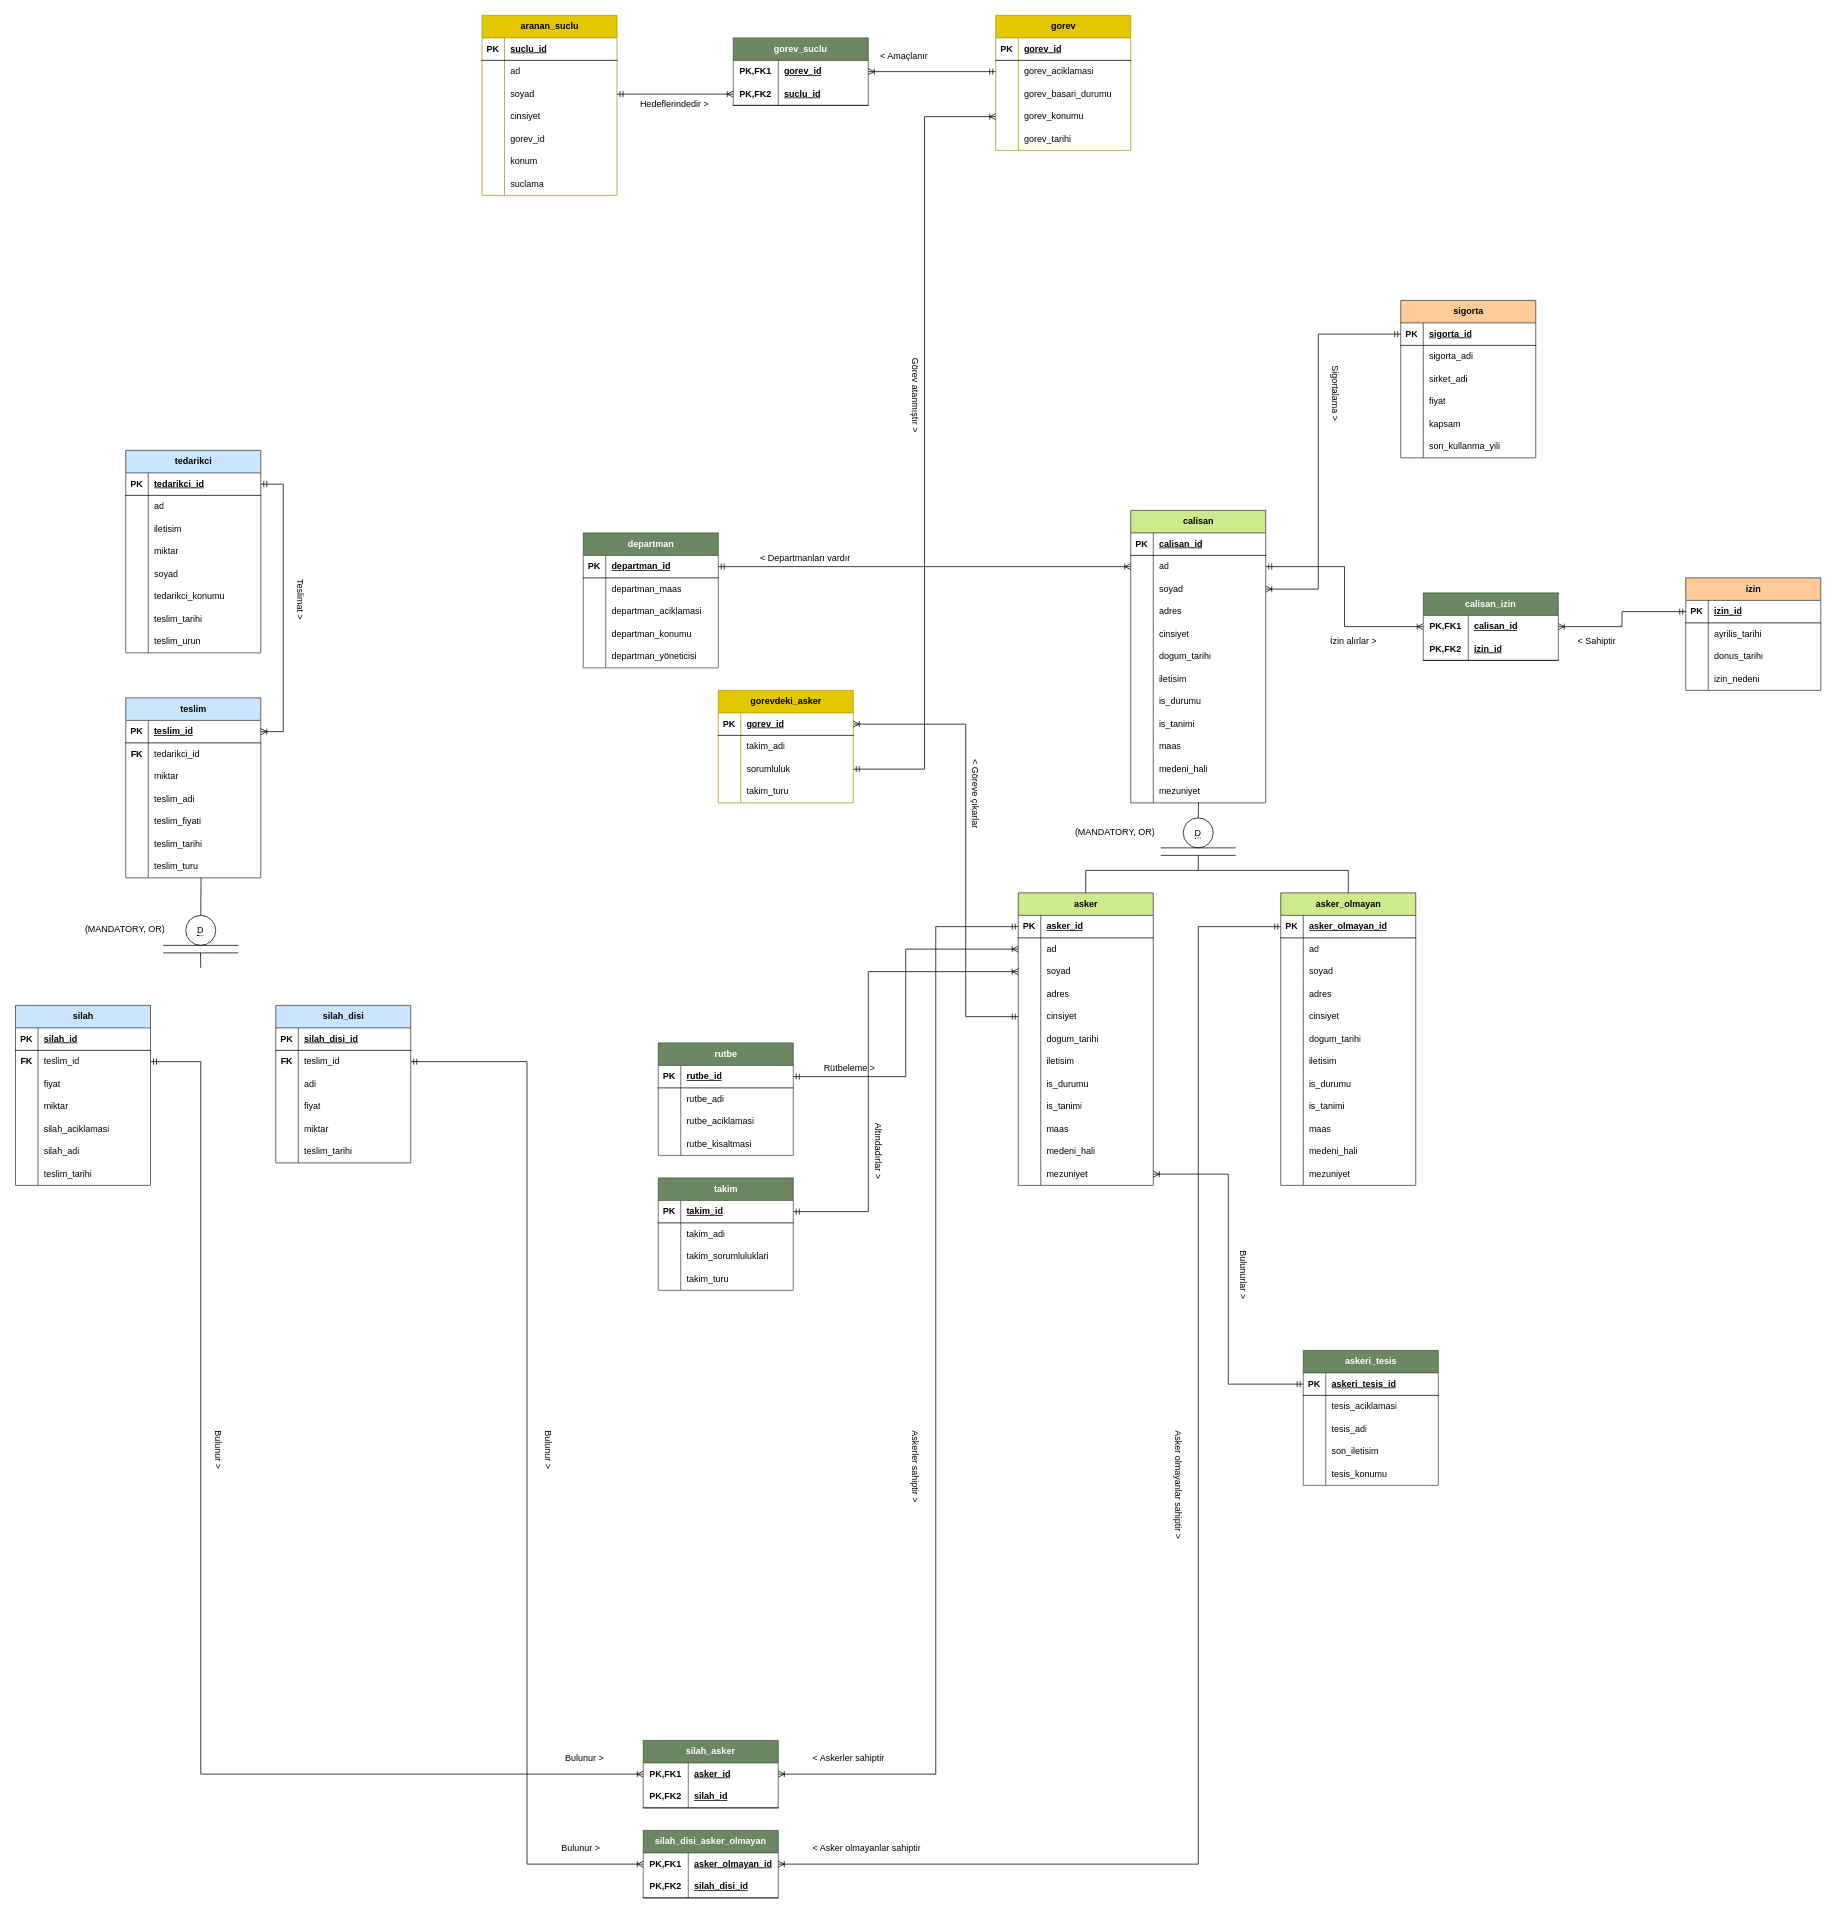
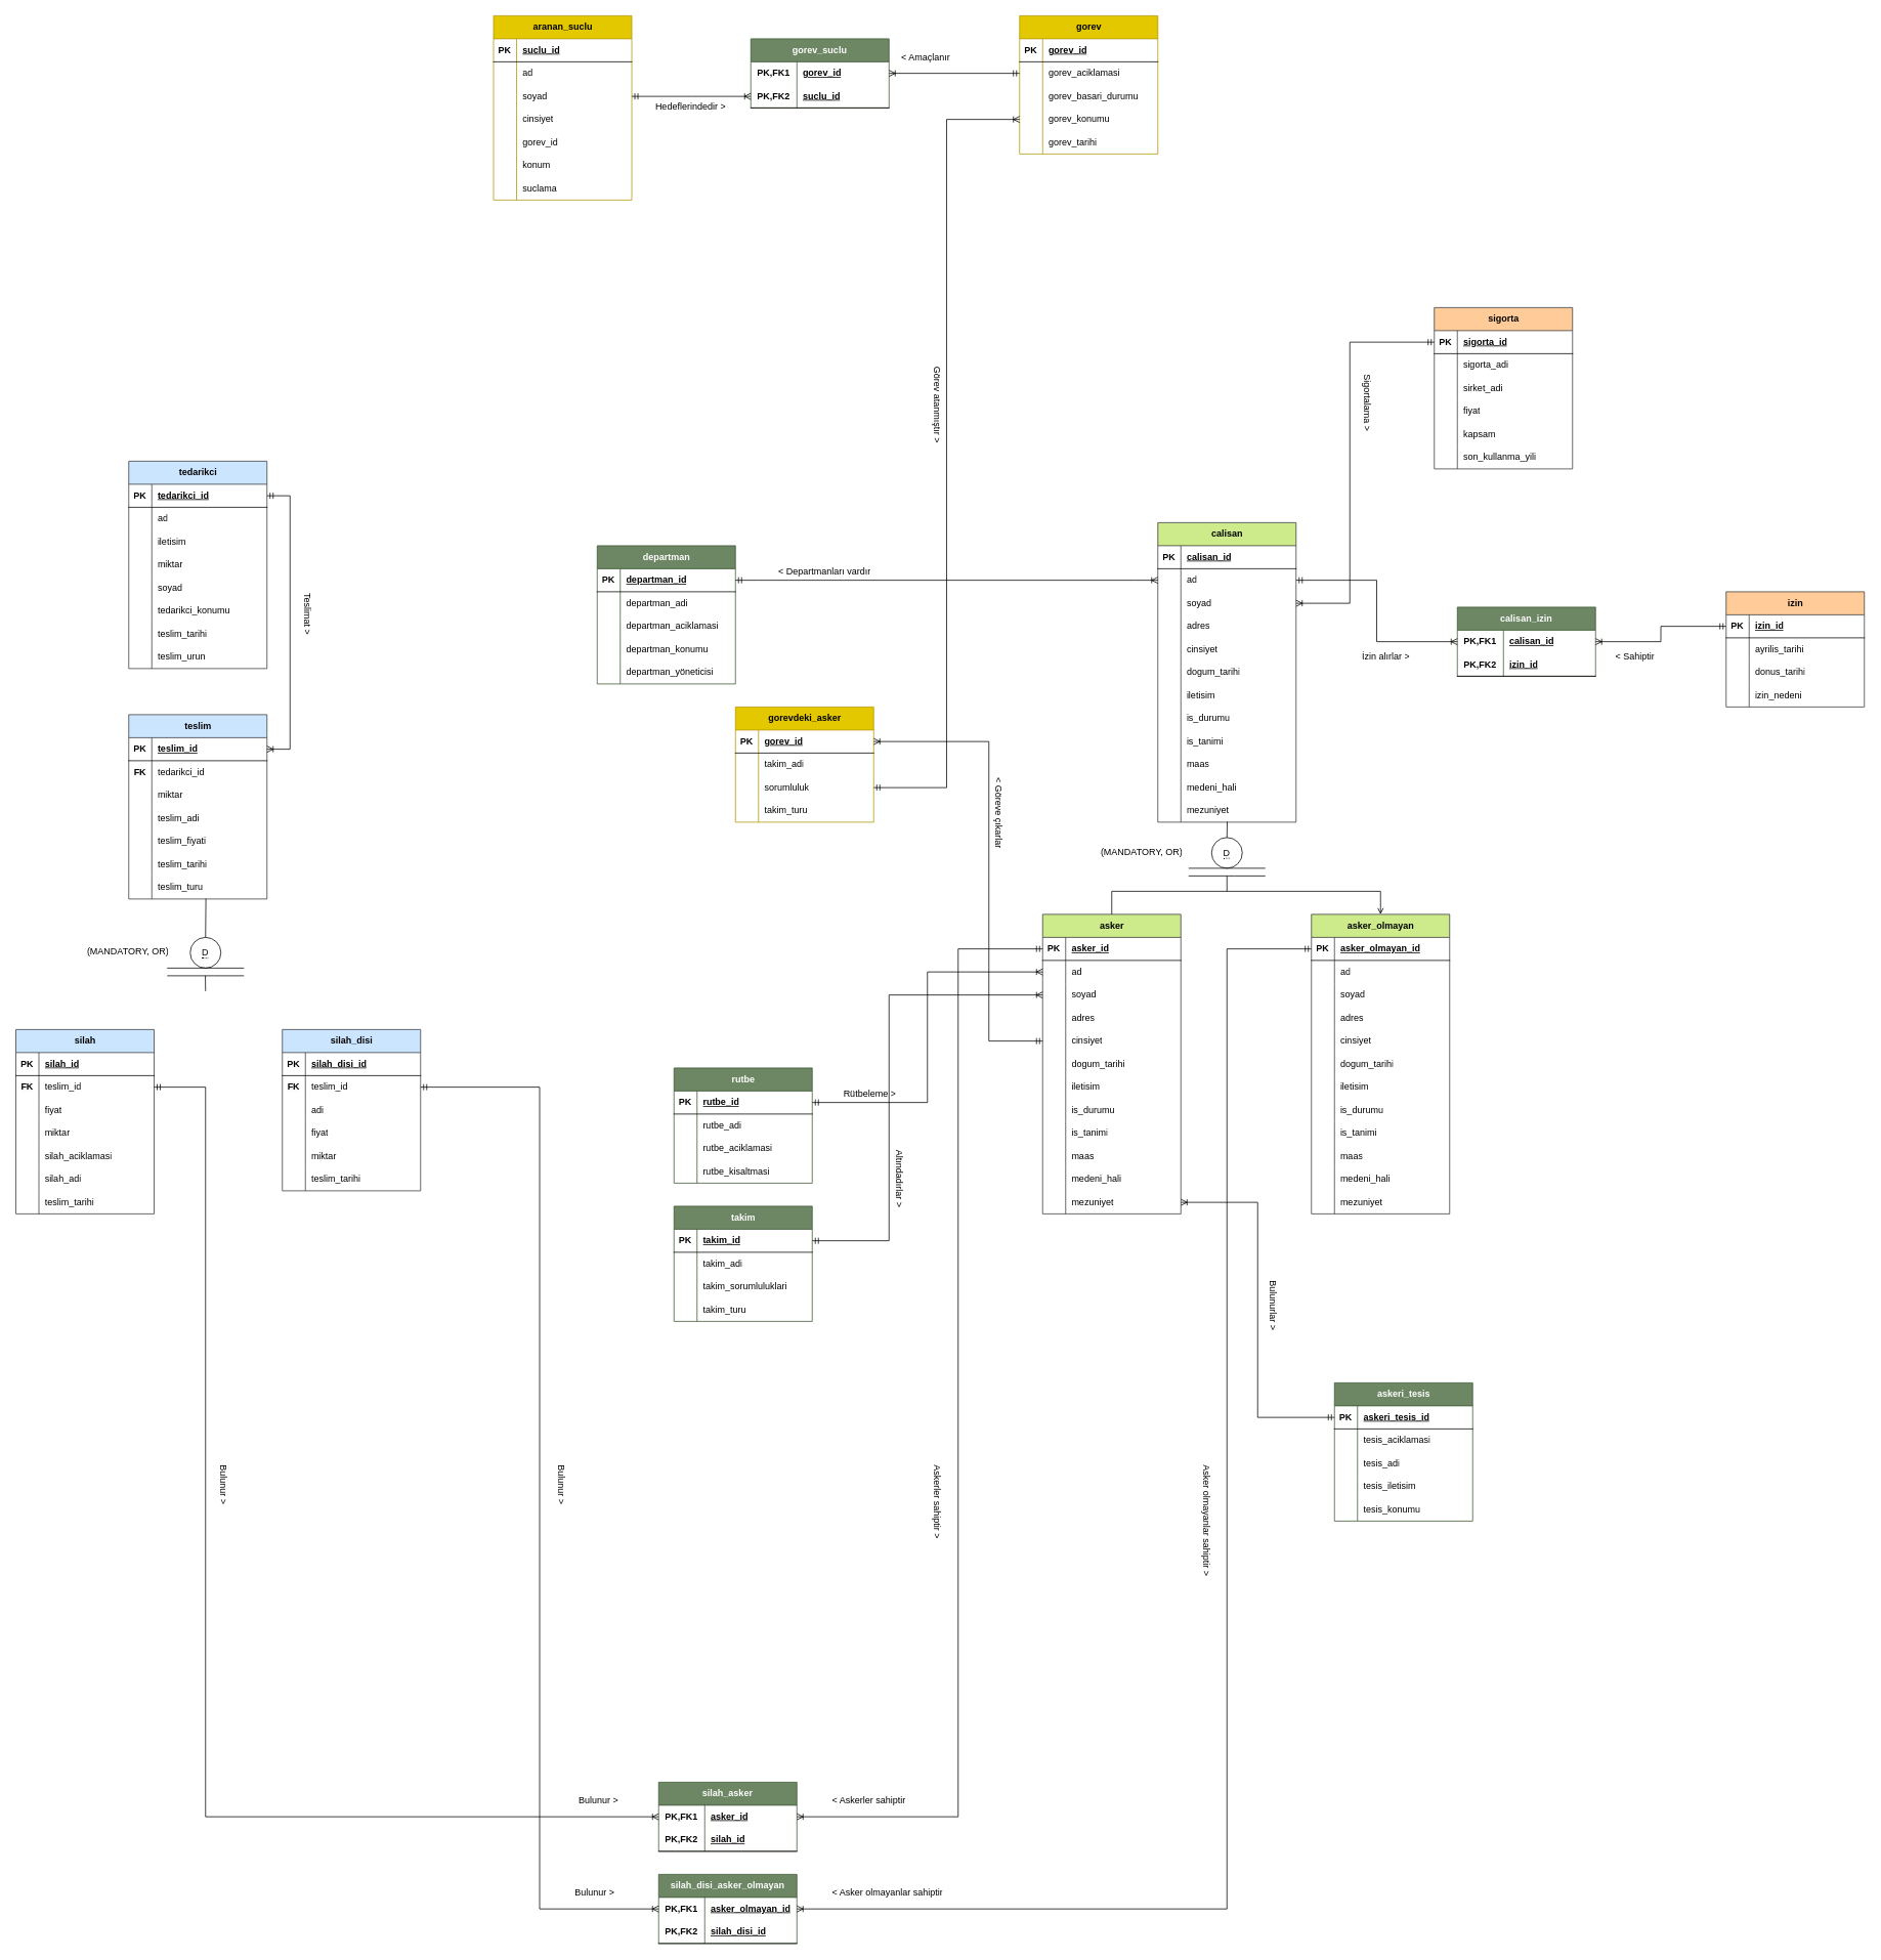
- <mxCell id="339" value="departman_maas" style="shape=partialRectangle;connectable=0;fillColor=none;top=0;left=0;bottom=0;right=0;align=left;spacingLeft=6;overflow=hidden;whiteSpace=wrap;html=1;labelBackgroundColor=none;" parent="337" vertex="1"><mxGeometry x="30" width="150" height="30" as="geometry"><mxRectangle width="150" height="30" as="alternateBounds" /></mxGeometry></mxCell>
+ <mxCell id="339" value="departman_adi" style="shape=partialRectangle;connectable=0;fillColor=none;top=0;left=0;bottom=0;right=0;align=left;spacingLeft=6;overflow=hidden;whiteSpace=wrap;html=1;labelBackgroundColor=none;" parent="337" vertex="1"><mxGeometry x="30" width="150" height="30" as="geometry"><mxRectangle width="150" height="30" as="alternateBounds" /></mxGeometry></mxCell>
- <mxCell id="394" value="" style="endArrow=none;html=1;rounded=0;exitX=0.5;exitY=0;exitDx=0;exitDy=0;edgeStyle=elbowEdgeStyle;elbow=vertical;entryX=0.5;entryY=0;entryDx=0;entryDy=0;" edge="1" parent="1" source="127" target="164"><mxGeometry relative="1" as="geometry"><mxPoint x="1577" y="1150" as="sourcePoint" /><mxPoint x="1787" y="1150" as="targetPoint" /><Array as="points"><mxPoint x="1627" y="1160" /></Array></mxGeometry></mxCell>
+ <mxCell id="394" value="" style="endArrow=open;html=1;rounded=0;exitX=0.5;exitY=0;exitDx=0;exitDy=0;edgeStyle=elbowEdgeStyle;elbow=vertical;entryX=0.5;entryY=0;entryDx=0;entryDy=0;" edge="1" parent="1" source="127" target="164"><mxGeometry relative="1" as="geometry"><mxPoint x="1577" y="1150" as="sourcePoint" /><mxPoint x="1787" y="1150" as="targetPoint" /><Array as="points"><mxPoint x="1627" y="1160" /></Array></mxGeometry></mxCell>
- <mxCell id="239" value="son_iletisim" style="shape=partialRectangle;connectable=0;fillColor=none;top=0;left=0;bottom=0;right=0;align=left;spacingLeft=6;overflow=hidden;whiteSpace=wrap;html=1;labelBackgroundColor=none;" parent="237" vertex="1"><mxGeometry x="30" width="150" height="30" as="geometry"><mxRectangle width="150" height="30" as="alternateBounds" /></mxGeometry></mxCell>
+ <mxCell id="239" value="tesis_iletisim" style="shape=partialRectangle;connectable=0;fillColor=none;top=0;left=0;bottom=0;right=0;align=left;spacingLeft=6;overflow=hidden;whiteSpace=wrap;html=1;labelBackgroundColor=none;" parent="237" vertex="1"><mxGeometry x="30" width="150" height="30" as="geometry"><mxRectangle width="150" height="30" as="alternateBounds" /></mxGeometry></mxCell>
